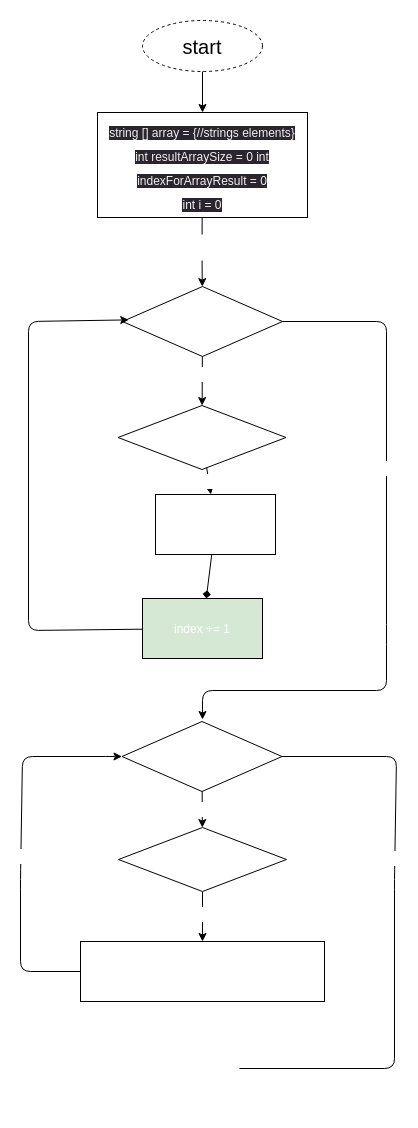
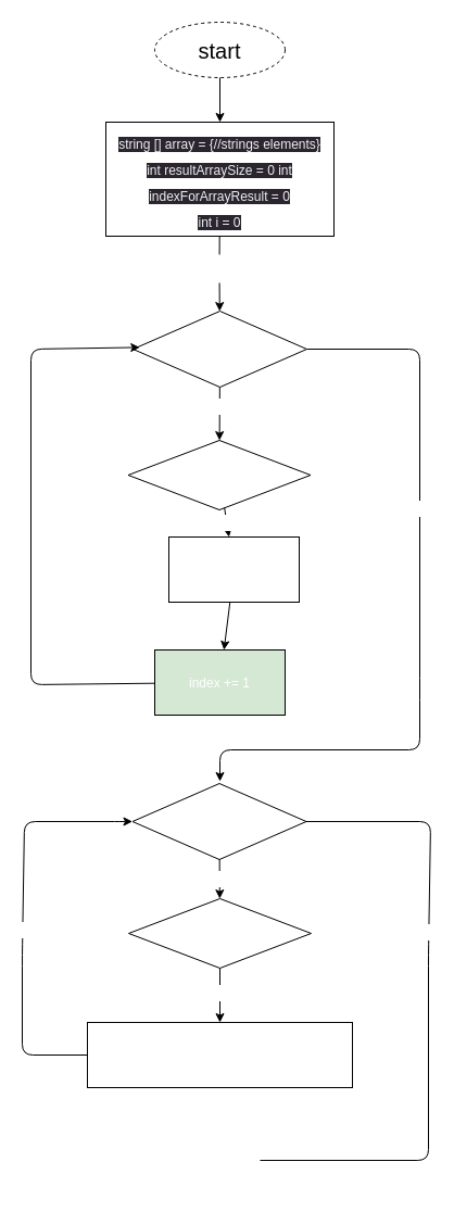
- <mxCell id="14" value="" style="edgeStyle=none;html=1;fontSize=12;fontColor=#FFFFFF;endArrow=diamond;" parent="2" source="10" target="13" edge="1"><mxGeometry relative="1" as="geometry" /></mxCell>
+ <mxCell id="14" value="" style="edgeStyle=none;html=1;fontSize=12;fontColor=#FFFFFF;" parent="2" source="10" target="13" edge="1"><mxGeometry relative="1" as="geometry" /></mxCell>
